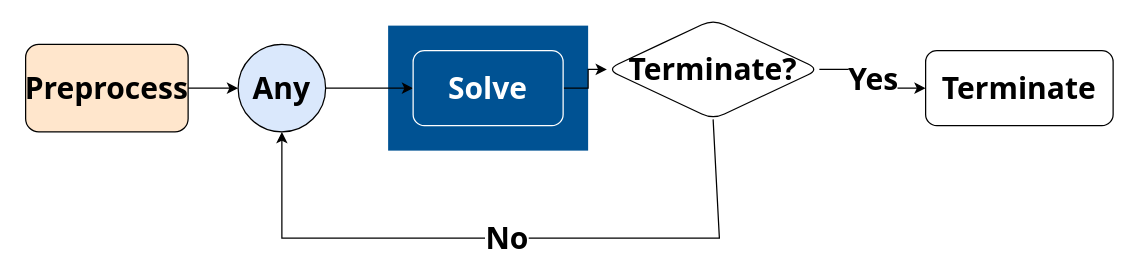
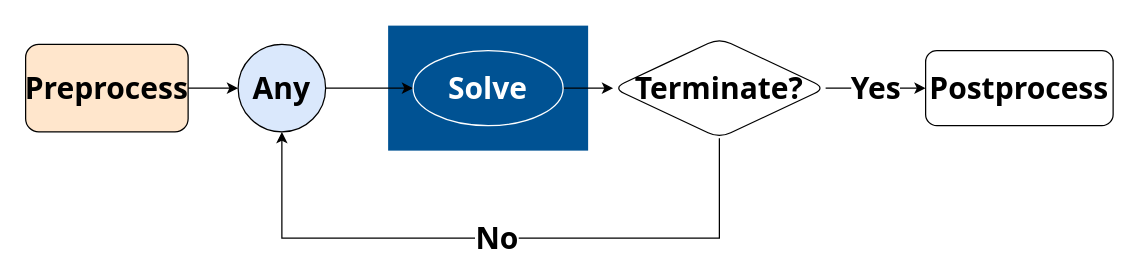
- <mxCell id="10" value="&lt;font style=&quot;font-size: 24px;&quot;&gt;Terminate?&lt;/font&gt;" style="rhombus;whiteSpace=wrap;html=1;rounded=1;fontFamily=Noto Sans;fontStyle=1" vertex="1" parent="1"><mxGeometry x="485" y="15" width="170" height="80" as="geometry" /></mxCell>
+ <mxCell id="10" value="&lt;font style=&quot;font-size: 24px;&quot;&gt;Terminate?&lt;/font&gt;" style="rhombus;whiteSpace=wrap;html=1;rounded=1;fontFamily=Noto Sans;fontStyle=1" vertex="1" parent="1"><mxGeometry x="490" y="30" width="170" height="80" as="geometry" /></mxCell>
- <mxCell id="8" value="&lt;font style=&quot;font-size: 24px;&quot;&gt;Solve&lt;/font&gt;" style="rounded=1;whiteSpace=wrap;html=1;fontFamily=Noto Sans;fillColor=none;fontColor=#ffffff;fontStyle=1;strokeColor=#ffffff;" vertex="1" parent="1"><mxGeometry x="330" y="40" width="120" height="60" as="geometry" /></mxCell>
+ <mxCell id="8" value="&lt;font style=&quot;font-size: 24px;&quot;&gt;Solve&lt;/font&gt;" style="ellipse;whiteSpace=wrap;html=1;fontFamily=Noto Sans;fillColor=none;fontColor=#ffffff;fontStyle=1;strokeColor=#ffffff;" vertex="1" parent="1"><mxGeometry x="330" y="40" width="120" height="60" as="geometry" /></mxCell>
- <mxCell id="11" value="&lt;font style=&quot;font-size: 24px;&quot;&gt;Terminate&lt;/font&gt;" style="whiteSpace=wrap;html=1;rounded=1;fontFamily=Noto Sans;fontStyle=1" vertex="1" parent="1"><mxGeometry x="740" y="40" width="150" height="60" as="geometry" /></mxCell>
+ <mxCell id="11" value="&lt;font style=&quot;font-size: 24px;&quot;&gt;Postprocess&lt;/font&gt;" style="whiteSpace=wrap;html=1;rounded=1;fontFamily=Noto Sans;fontStyle=1" vertex="1" parent="1"><mxGeometry x="740" y="40" width="150" height="60" as="geometry" /></mxCell>
